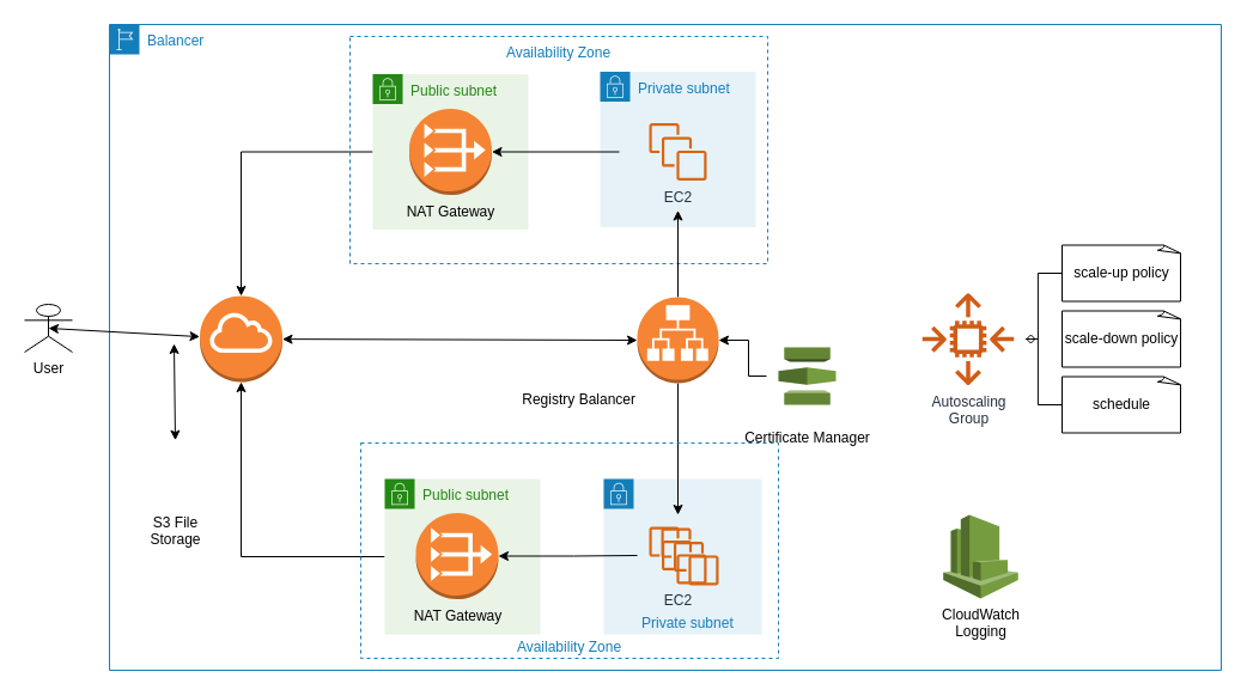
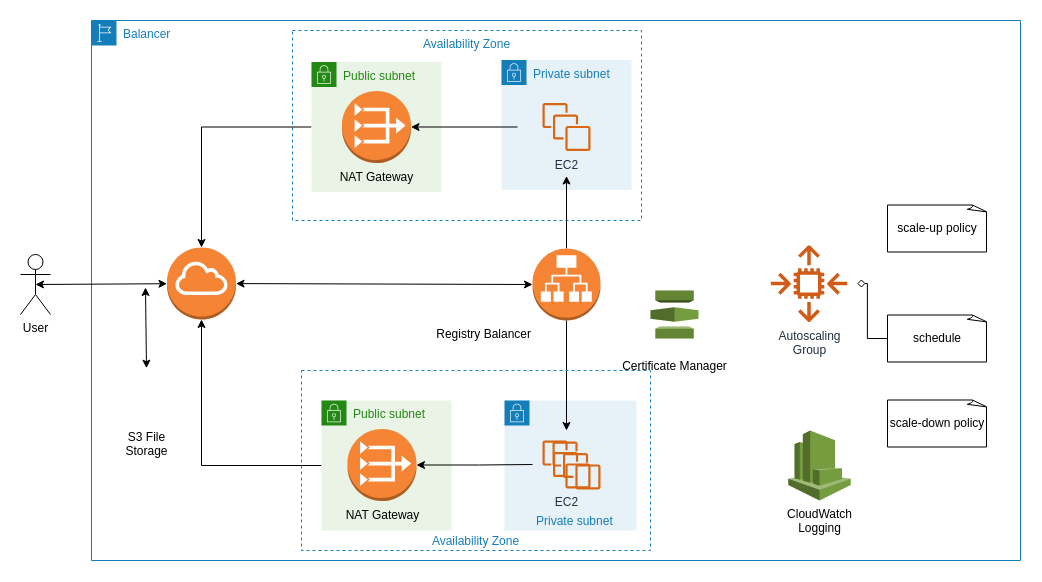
- <mxCell id="29" style="edgeStyle=orthogonalEdgeStyle;rounded=0;orthogonalLoop=1;jettySize=auto;html=1;exitX=0;exitY=0.5;exitDx=0;exitDy=0;exitPerimeter=0;endArrow=none;endFill=0;" edge="1" parent="1" source="30" target="34"><mxGeometry relative="1" as="geometry" /></mxCell>
- <mxCell id="38" value="User" style="shape=umlActor;verticalLabelPosition=bottom;verticalAlign=top;html=1;outlineConnect=0;strokeColor=#000000;strokeWidth=1;" vertex="1" parent="1"><mxGeometry x="20" y="254" width="40" height="40" as="geometry" /></mxCell>
+ <mxCell id="38" value="User" style="shape=umlActor;verticalLabelPosition=bottom;verticalAlign=top;html=1;outlineConnect=0;strokeColor=#000000;strokeWidth=1;" vertex="1" parent="1"><mxGeometry x="20" y="254" width="30" height="60" as="geometry" /></mxCell>
- <mxCell id="31" value="scale-down policy" style="whiteSpace=wrap;html=1;shape=mxgraph.basic.document" vertex="1" parent="1"><mxGeometry x="887" y="259.5" width="100" height="47" as="geometry" /></mxCell>
+ <mxCell id="31" value="scale-down policy" style="whiteSpace=wrap;html=1;shape=mxgraph.basic.document" vertex="1" parent="1"><mxGeometry x="887" y="399.5" width="100" height="47" as="geometry" /></mxCell>
- <mxCell id="36" style="edgeStyle=orthogonalEdgeStyle;rounded=0;orthogonalLoop=1;jettySize=auto;html=1;exitX=0;exitY=0.5;exitDx=0;exitDy=0;exitPerimeter=0;entryX=1;entryY=0.5;entryDx=0;entryDy=0;entryPerimeter=0;endArrow=classic;endFill=1;startArrow=none;startFill=0;" edge="1" parent="1" source="37" target="15"><mxGeometry relative="1" as="geometry" /></mxCell>
